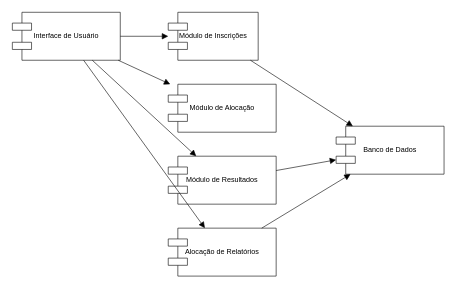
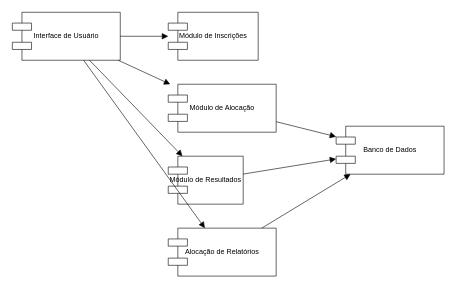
- <mxCell id="12" style="endArrow=block;endSize=8;" edge="1" parent="1" source="3" target="7"><mxGeometry relative="1" as="geometry" /></mxCell>
+ <mxCell id="13" style="endArrow=block;endSize=8;" edge="1" parent="1" source="4" target="7"><mxGeometry relative="1" as="geometry" /></mxCell>
- <mxCell id="5" value="Módulo de Resultados" style="shape=component;whiteSpace=wrap;align=center;" vertex="1" parent="1"><mxGeometry x="280" y="260" width="180" height="80" as="geometry" /></mxCell>
+ <mxCell id="5" value="Módulo de Resultados" style="shape=component;whiteSpace=wrap;align=center;" vertex="1" parent="1"><mxGeometry x="280" y="260" width="125" height="80" as="geometry" /></mxCell>
